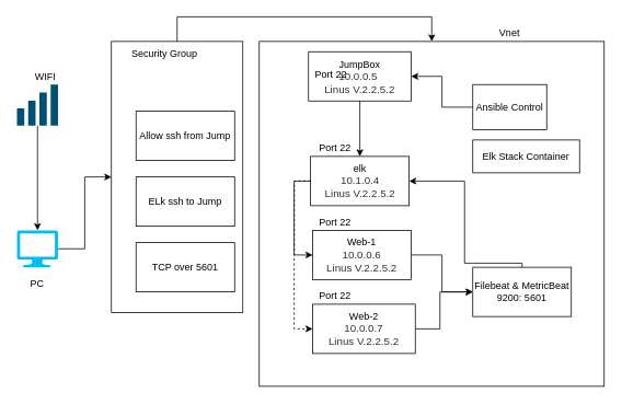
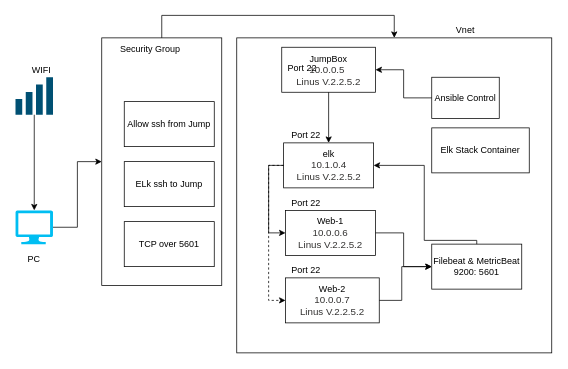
- <mxCell id="15" value="Elk Stack Container" style="rounded=0;whiteSpace=wrap;html=1;fillColor=none;" parent="1" vertex="1"><mxGeometry x="575" y="170" width="130" height="40" as="geometry" /></mxCell>
+ <mxCell id="15" value="Elk Stack Container" style="rounded=0;whiteSpace=wrap;html=1;fillColor=none;" parent="1" vertex="1"><mxGeometry x="575" y="170" width="130" height="60" as="geometry" /></mxCell>
